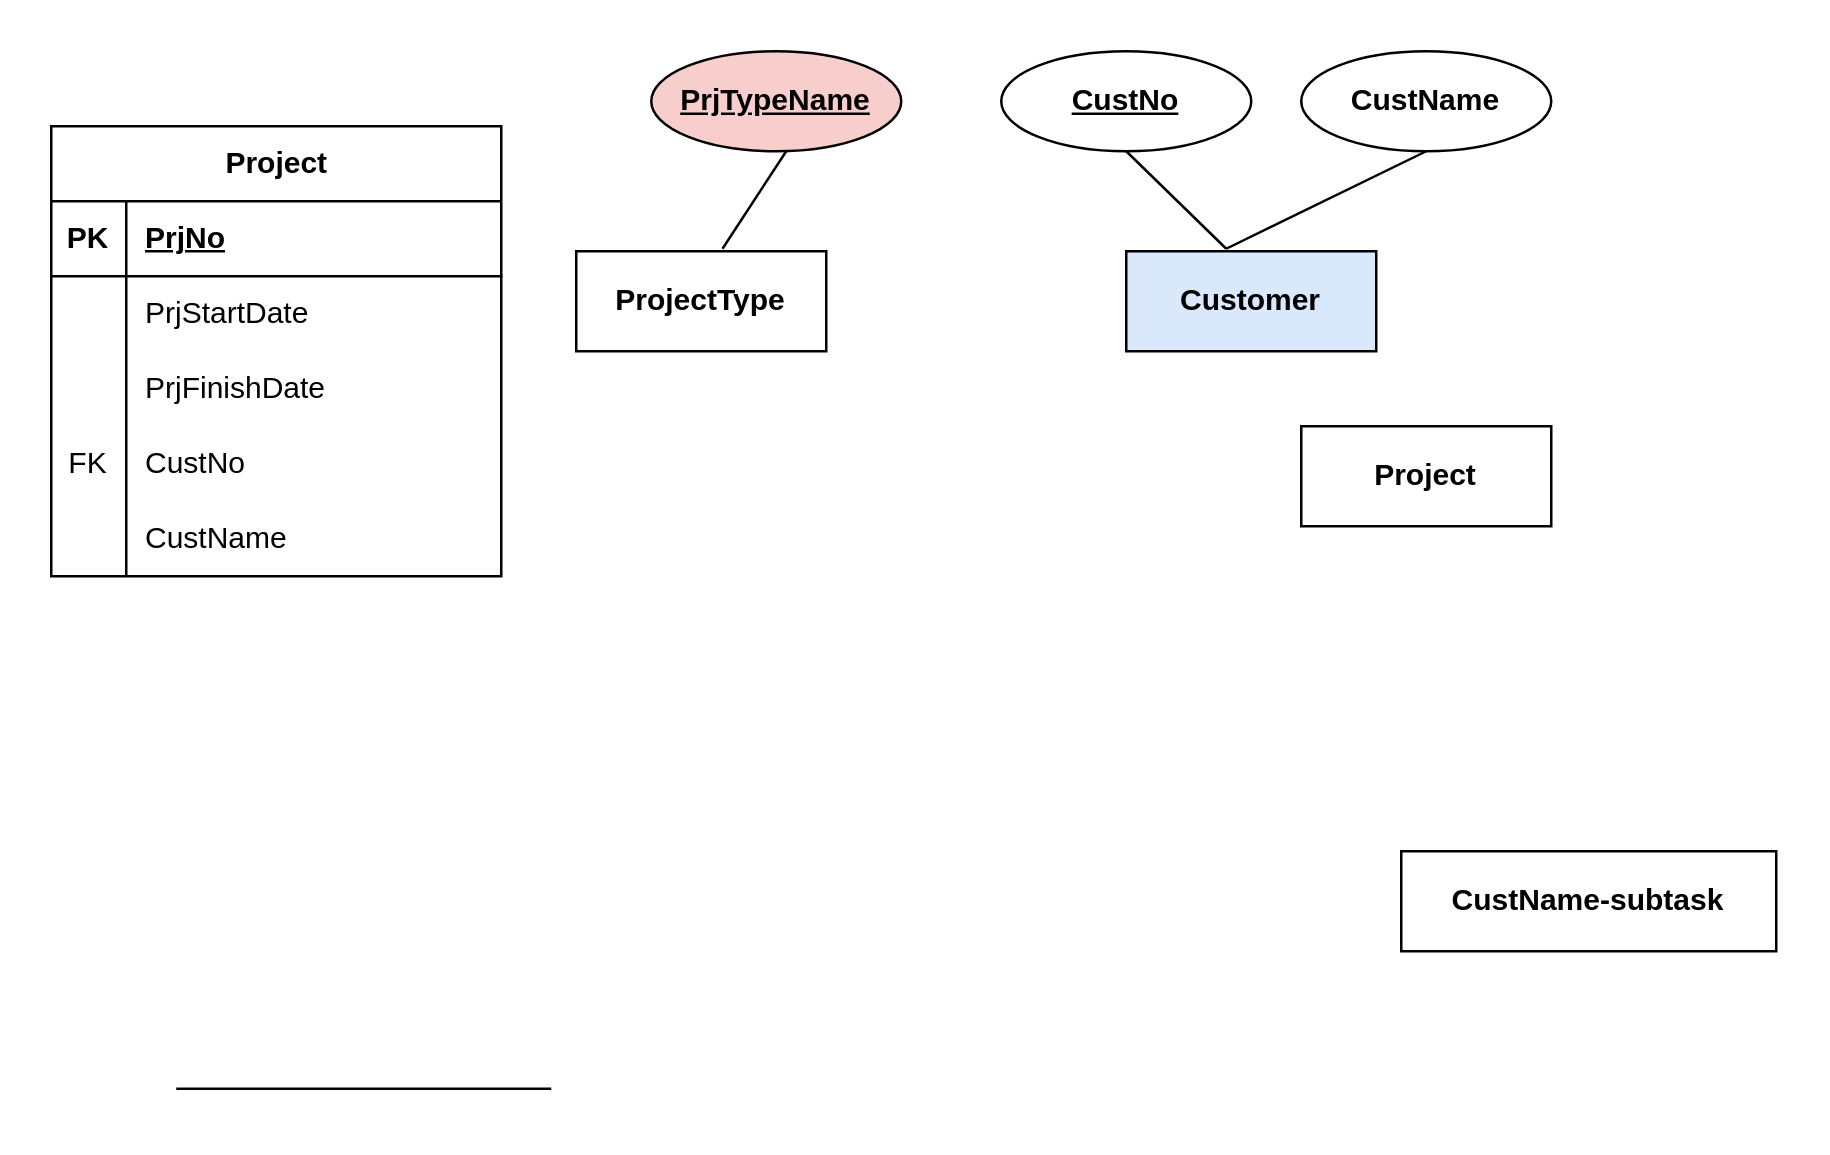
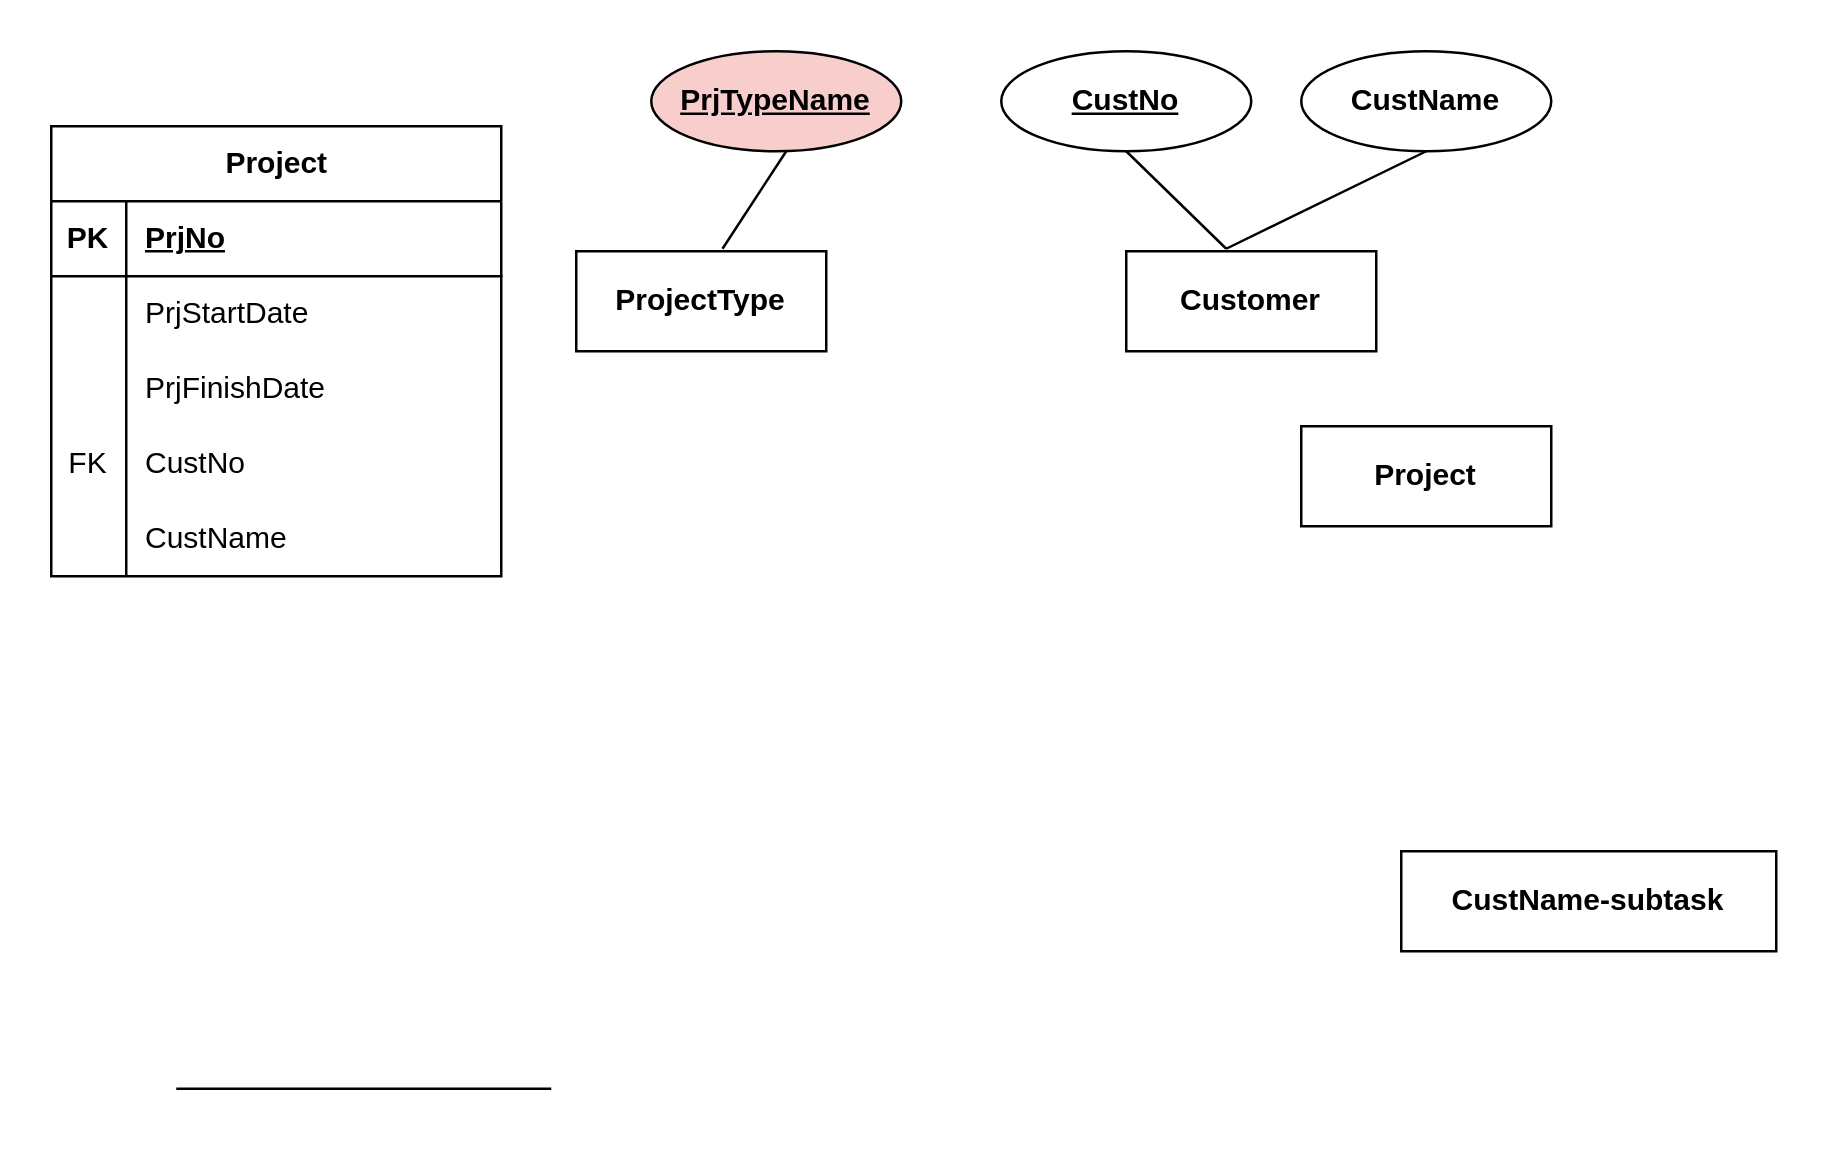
- <mxCell id="21" value="&lt;span style=&quot;font-weight: 700; text-wrap: nowrap;&quot;&gt;Customer&lt;/span&gt;" style="whiteSpace=wrap;html=1;align=center;fillColor=#dae8fc;" vertex="1" parent="1"><mxGeometry x="450" y="100" width="100" height="40" as="geometry" /></mxCell>
+ <mxCell id="21" value="&lt;span style=&quot;font-weight: 700; text-wrap: nowrap;&quot;&gt;Customer&lt;/span&gt;" style="whiteSpace=wrap;html=1;align=center;" vertex="1" parent="1"><mxGeometry x="450" y="100" width="100" height="40" as="geometry" /></mxCell>
